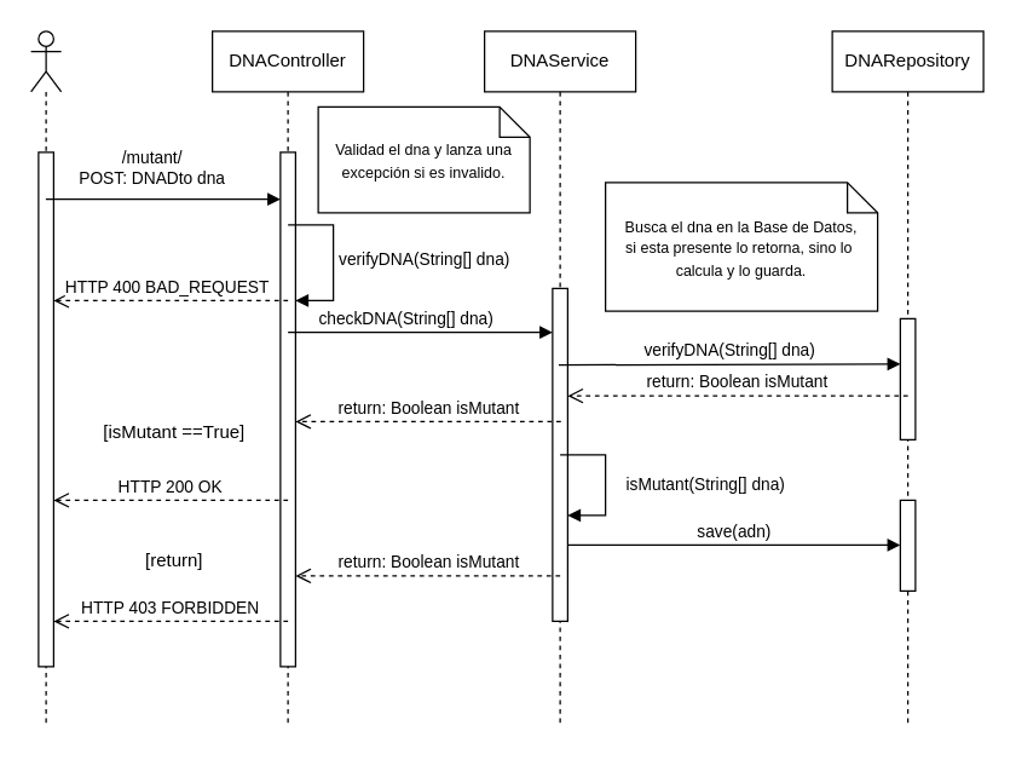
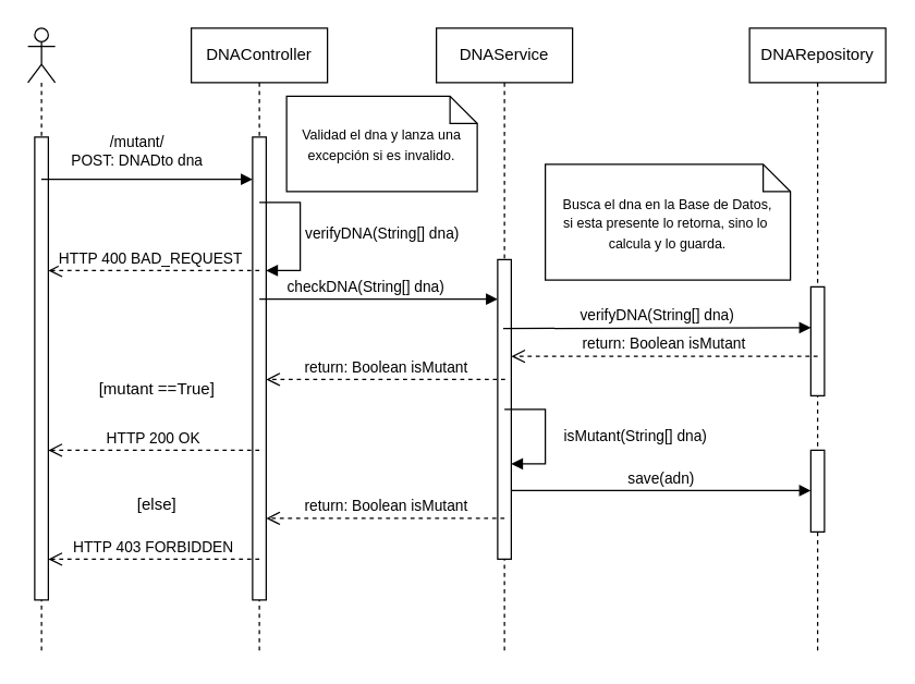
- <mxCell id="14" value="[isMutant ==True]" style="text;html=1;align=center;verticalAlign=middle;whiteSpace=wrap;rounded=0;" parent="1" vertex="1"><mxGeometry x="50" y="270" width="130" height="30" as="geometry" /></mxCell>
+ <mxCell id="14" value="[mutant ==True]" style="text;html=1;align=center;verticalAlign=middle;whiteSpace=wrap;rounded=0;" parent="1" vertex="1"><mxGeometry x="50" y="270" width="130" height="30" as="geometry" /></mxCell>
- <mxCell id="15" value="[return]" style="text;html=1;align=center;verticalAlign=middle;whiteSpace=wrap;rounded=0;" parent="1" vertex="1"><mxGeometry x="60" y="360" width="110" height="20" as="geometry" /></mxCell>
+ <mxCell id="15" value="[else]" style="text;html=1;align=center;verticalAlign=middle;whiteSpace=wrap;rounded=0;" parent="1" vertex="1"><mxGeometry x="60" y="360" width="110" height="20" as="geometry" /></mxCell>
